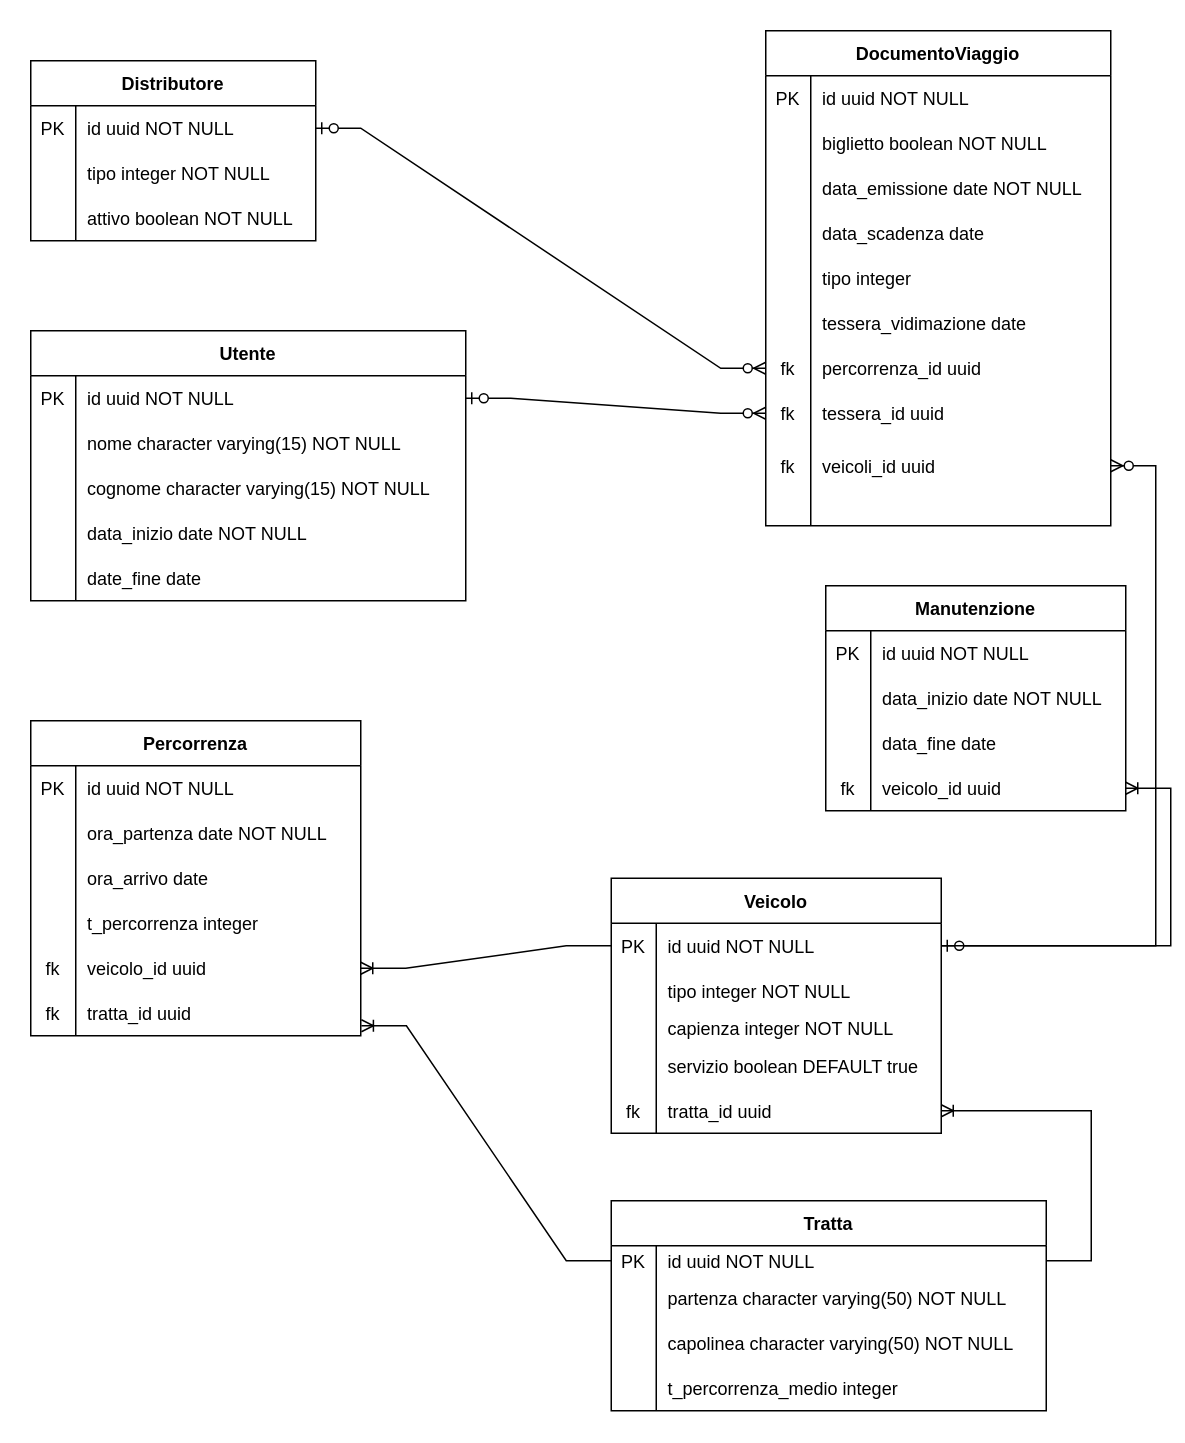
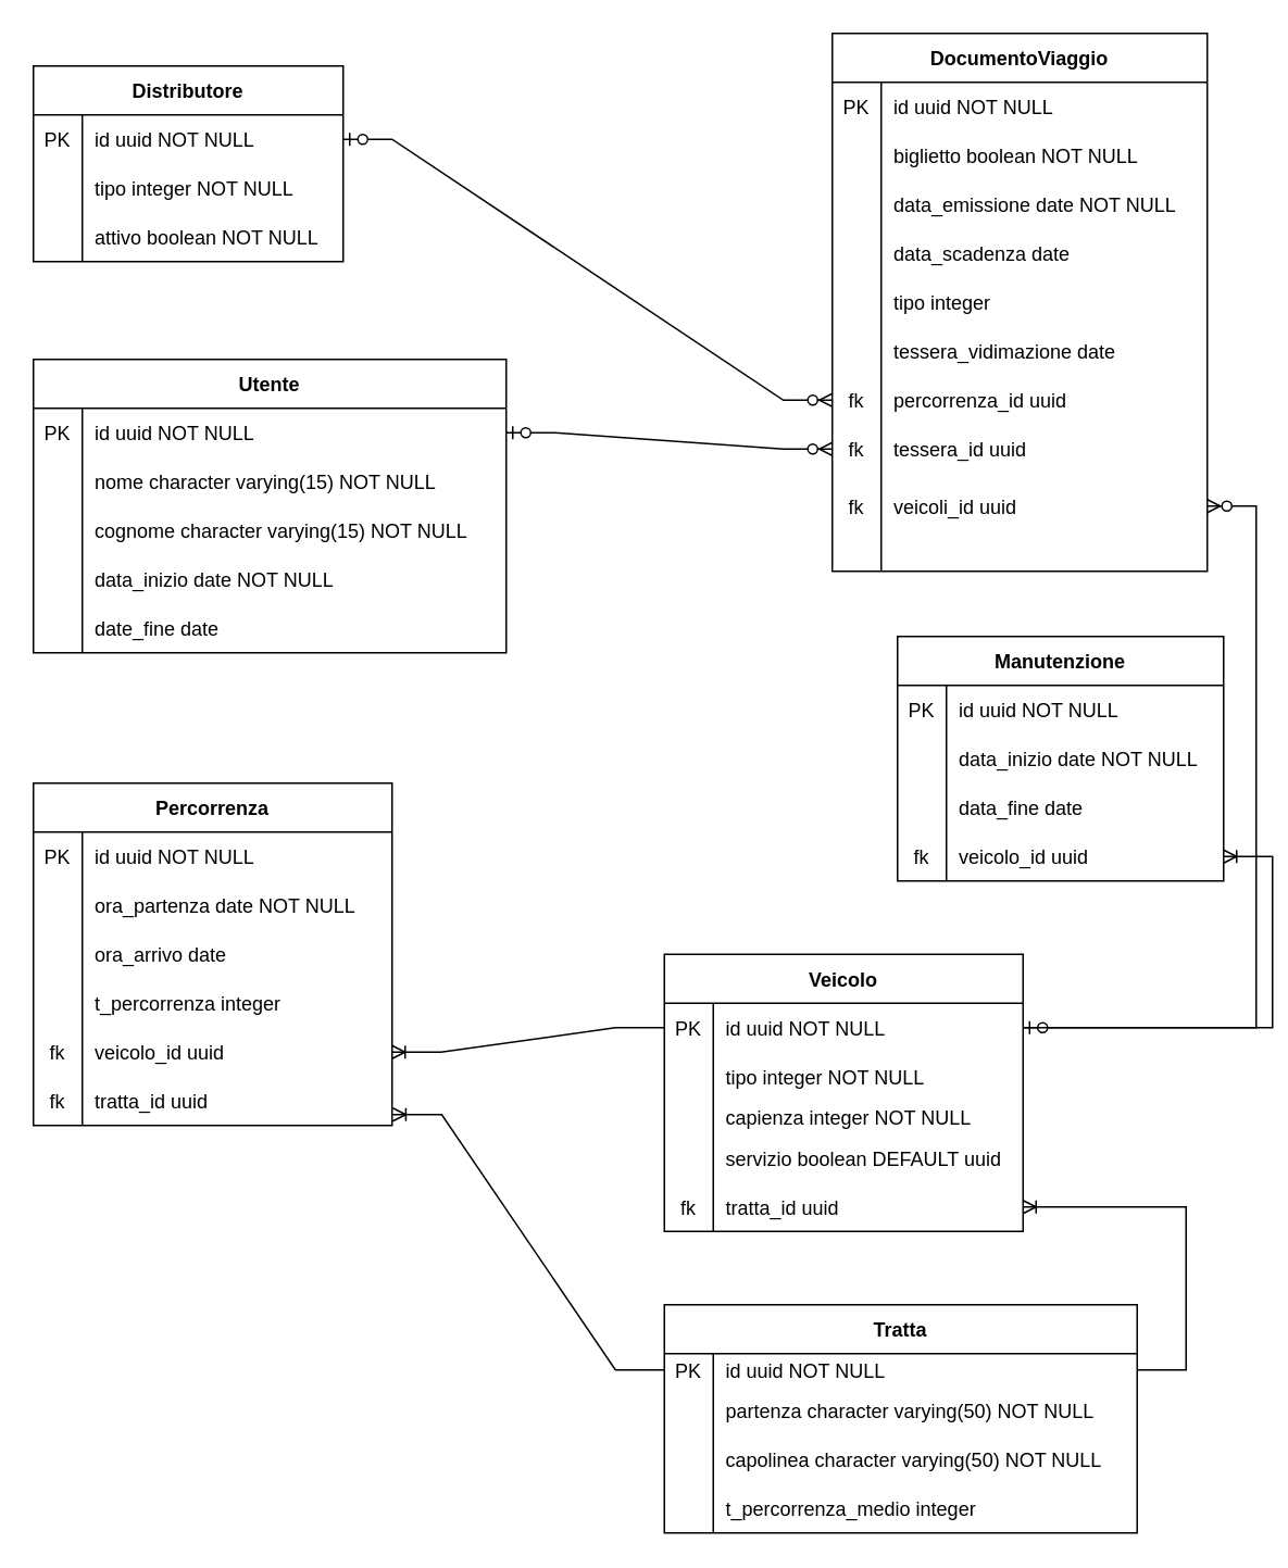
- <mxCell id="116" value="servizio boolean DEFAULT true" style="shape=partialRectangle;overflow=hidden;connectable=0;fillColor=none;align=left;strokeColor=inherit;top=0;left=0;bottom=0;right=0;spacingLeft=6;" parent="114" vertex="1"><mxGeometry x="30" width="190" height="30" as="geometry"><mxRectangle width="190" height="30" as="alternateBounds" /></mxGeometry></mxCell>
+ <mxCell id="116" value="servizio boolean DEFAULT uuid" style="shape=partialRectangle;overflow=hidden;connectable=0;fillColor=none;align=left;strokeColor=inherit;top=0;left=0;bottom=0;right=0;spacingLeft=6;" parent="114" vertex="1"><mxGeometry x="30" width="190" height="30" as="geometry"><mxRectangle width="190" height="30" as="alternateBounds" /></mxGeometry></mxCell>
